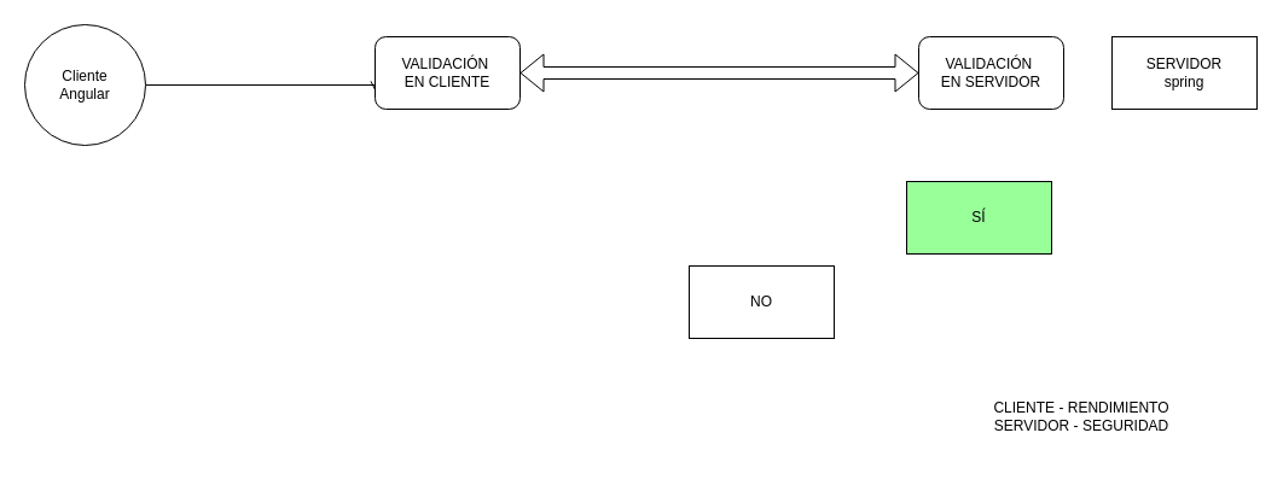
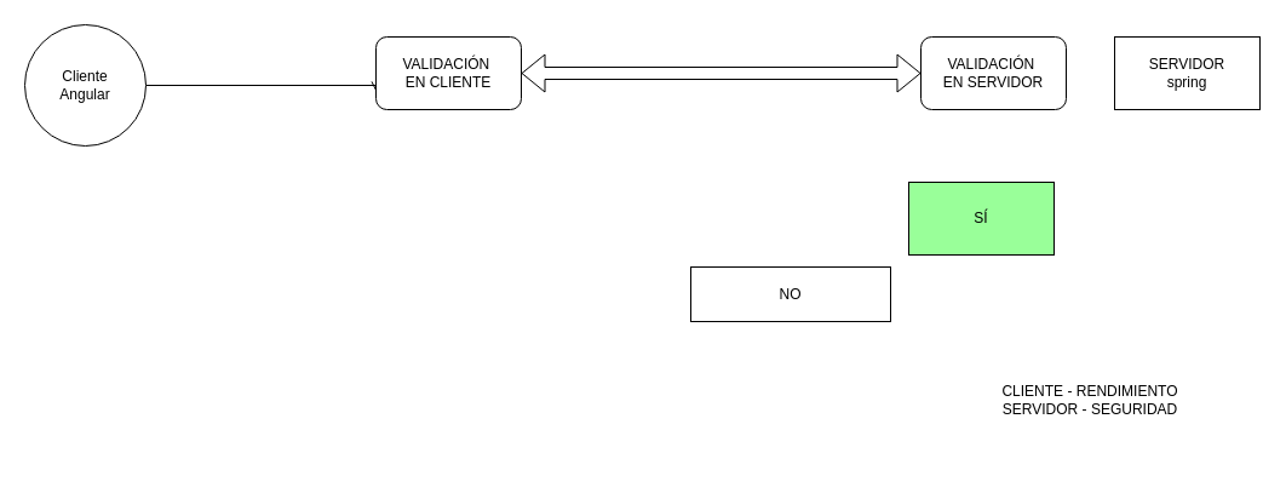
- <mxCell id="9" value="NO" style="rounded=0;whiteSpace=wrap;html=1;" parent="1" vertex="1"><mxGeometry x="570" y="220" width="120" height="60" as="geometry" /></mxCell>
+ <mxCell id="9" value="NO" style="rounded=0;whiteSpace=wrap;html=1;" parent="1" vertex="1"><mxGeometry x="570" y="220" width="165" height="45" as="geometry" /></mxCell>
- <mxCell id="10" value="CLIENTE - RENDIMIENTO&lt;br&gt;SERVIDOR - SEGURIDAD" style="text;html=1;strokeColor=none;fillColor=none;align=center;verticalAlign=middle;whiteSpace=wrap;rounded=0;" parent="1" vertex="1"><mxGeometry x="790" y="300" width="210" height="90" as="geometry" /></mxCell>
+ <mxCell id="10" value="CLIENTE - RENDIMIENTO&lt;br&gt;SERVIDOR - SEGURIDAD" style="text;html=1;strokeColor=none;fillColor=none;align=center;verticalAlign=middle;whiteSpace=wrap;rounded=0;" parent="1" vertex="1"><mxGeometry x="795" y="285" width="210" height="90" as="geometry" /></mxCell>
